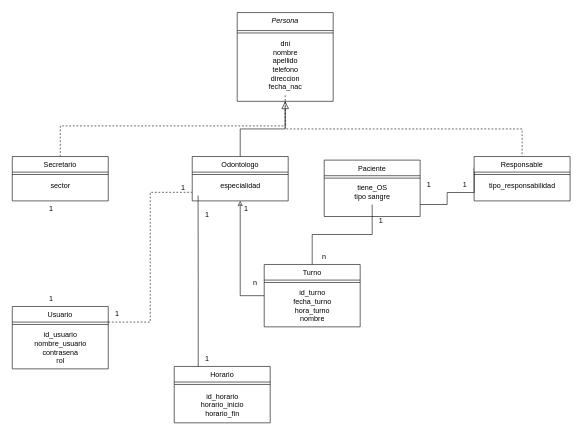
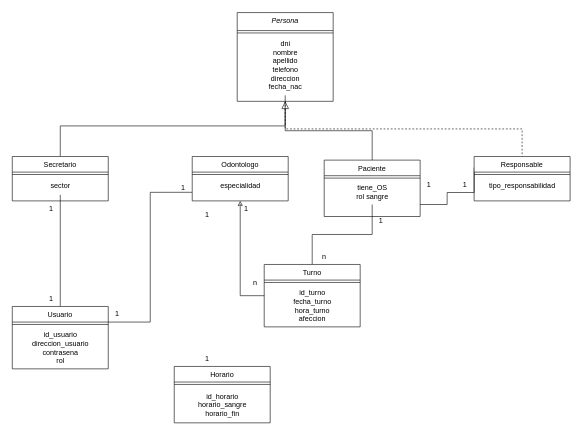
- <mxCell id="30" style="edgeStyle=orthogonalEdgeStyle;rounded=0;orthogonalLoop=1;jettySize=auto;html=1;exitX=0.5;exitY=0;exitDx=0;exitDy=0;endArrow=none;endFill=0;dashed=1;" parent="1" source="31" target="5" edge="1"><mxGeometry relative="1" as="geometry" /></mxCell>
+ <mxCell id="30" style="edgeStyle=orthogonalEdgeStyle;rounded=0;orthogonalLoop=1;jettySize=auto;html=1;exitX=0.5;exitY=0;exitDx=0;exitDy=0;endArrow=none;endFill=0;" parent="1" source="31" target="5" edge="1"><mxGeometry relative="1" as="geometry" /></mxCell>
- <mxCell id="9" value="" style="endArrow=block;endSize=10;endFill=0;shadow=0;strokeWidth=1;rounded=0;edgeStyle=elbowEdgeStyle;elbow=vertical;" parent="1" source="6" target="3" edge="1"><mxGeometry width="160" relative="1" as="geometry"><mxPoint x="295" y="163" as="sourcePoint" /><mxPoint x="295" y="163" as="targetPoint" /></mxGeometry></mxCell>
+ <mxCell id="13" value="" style="endArrow=block;endSize=10;endFill=0;shadow=0;strokeWidth=1;rounded=0;edgeStyle=elbowEdgeStyle;elbow=vertical;" parent="1" source="10" target="3" edge="1"><mxGeometry width="160" relative="1" as="geometry"><mxPoint x="305" y="333" as="sourcePoint" /><mxPoint x="405" y="231" as="targetPoint" /></mxGeometry></mxCell>
- <mxCell id="12" value="tiene_OS&lt;br&gt;tipo sangre" style="text;html=1;align=center;verticalAlign=middle;resizable=0;points=[];autosize=1;strokeColor=none;fillColor=none;" parent="10" vertex="1"><mxGeometry y="34" width="160" height="40" as="geometry" /></mxCell>
+ <mxCell id="12" value="tiene_OS&lt;br&gt;rol sangre" style="text;html=1;align=center;verticalAlign=middle;resizable=0;points=[];autosize=1;strokeColor=none;fillColor=none;" parent="10" vertex="1"><mxGeometry y="34" width="160" height="40" as="geometry" /></mxCell>
+ <mxCell id="23" style="edgeStyle=orthogonalEdgeStyle;rounded=0;orthogonalLoop=1;jettySize=auto;html=1;exitX=0.5;exitY=0;exitDx=0;exitDy=0;endArrow=none;endFill=0;" parent="1" source="24" target="33" edge="1"><mxGeometry relative="1" as="geometry" /></mxCell>
- <mxCell id="44" style="edgeStyle=orthogonalEdgeStyle;rounded=0;orthogonalLoop=1;jettySize=auto;html=1;exitX=1;exitY=0.25;exitDx=0;exitDy=0;entryX=-0.001;entryY=0.855;entryDx=0;entryDy=0;entryPerimeter=0;endArrow=none;endFill=0;dashed=1;" parent="1" source="24" target="8" edge="1"><mxGeometry relative="1" as="geometry" /></mxCell>
+ <mxCell id="44" style="edgeStyle=orthogonalEdgeStyle;rounded=0;orthogonalLoop=1;jettySize=auto;html=1;exitX=1;exitY=0.25;exitDx=0;exitDy=0;entryX=-0.001;entryY=0.855;entryDx=0;entryDy=0;entryPerimeter=0;endArrow=none;endFill=0;" parent="1" source="24" target="8" edge="1"><mxGeometry relative="1" as="geometry" /></mxCell>
- <mxCell id="45" style="edgeStyle=orthogonalEdgeStyle;rounded=0;orthogonalLoop=1;jettySize=auto;html=1;exitX=0.25;exitY=0;exitDx=0;exitDy=0;entryX=0.061;entryY=1.036;entryDx=0;entryDy=0;entryPerimeter=0;endArrow=none;endFill=0;" parent="1" source="27" target="8" edge="1"><mxGeometry relative="1" as="geometry" /></mxCell>
- <mxCell id="22" value="id_turno&lt;br&gt;fecha_turno&lt;br&gt;hora_turno&lt;br&gt;nombre" style="text;html=1;align=center;verticalAlign=middle;resizable=0;points=[];autosize=1;strokeColor=none;fillColor=none;" parent="20" vertex="1"><mxGeometry y="34" width="160" height="70" as="geometry" /></mxCell>
+ <mxCell id="22" value="id_turno&lt;br&gt;fecha_turno&lt;br&gt;hora_turno&lt;br&gt;afeccion" style="text;html=1;align=center;verticalAlign=middle;resizable=0;points=[];autosize=1;strokeColor=none;fillColor=none;" parent="20" vertex="1"><mxGeometry y="34" width="160" height="70" as="geometry" /></mxCell>
- <mxCell id="26" value="id_usuario&lt;br&gt;nombre_usuario&lt;br&gt;contrasena&lt;br&gt;rol" style="text;html=1;align=center;verticalAlign=middle;resizable=0;points=[];autosize=1;strokeColor=none;fillColor=none;" parent="24" vertex="1"><mxGeometry y="34" width="160" height="70" as="geometry" /></mxCell>
+ <mxCell id="26" value="id_usuario&lt;br&gt;direccion_usuario&lt;br&gt;contrasena&lt;br&gt;rol" style="text;html=1;align=center;verticalAlign=middle;resizable=0;points=[];autosize=1;strokeColor=none;fillColor=none;" parent="24" vertex="1"><mxGeometry y="34" width="160" height="70" as="geometry" /></mxCell>
- <mxCell id="29" value="id_horario&lt;br&gt;horario_inicio&lt;br&gt;horario_fin&lt;br&gt;" style="text;html=1;align=center;verticalAlign=middle;resizable=0;points=[];autosize=1;strokeColor=none;fillColor=none;" parent="27" vertex="1"><mxGeometry y="34" width="160" height="60" as="geometry" /></mxCell>
+ <mxCell id="29" value="id_horario&lt;br&gt;horario_sangre&lt;br&gt;horario_fin&lt;br&gt;" style="text;html=1;align=center;verticalAlign=middle;resizable=0;points=[];autosize=1;strokeColor=none;fillColor=none;" parent="27" vertex="1"><mxGeometry y="34" width="160" height="60" as="geometry" /></mxCell>
